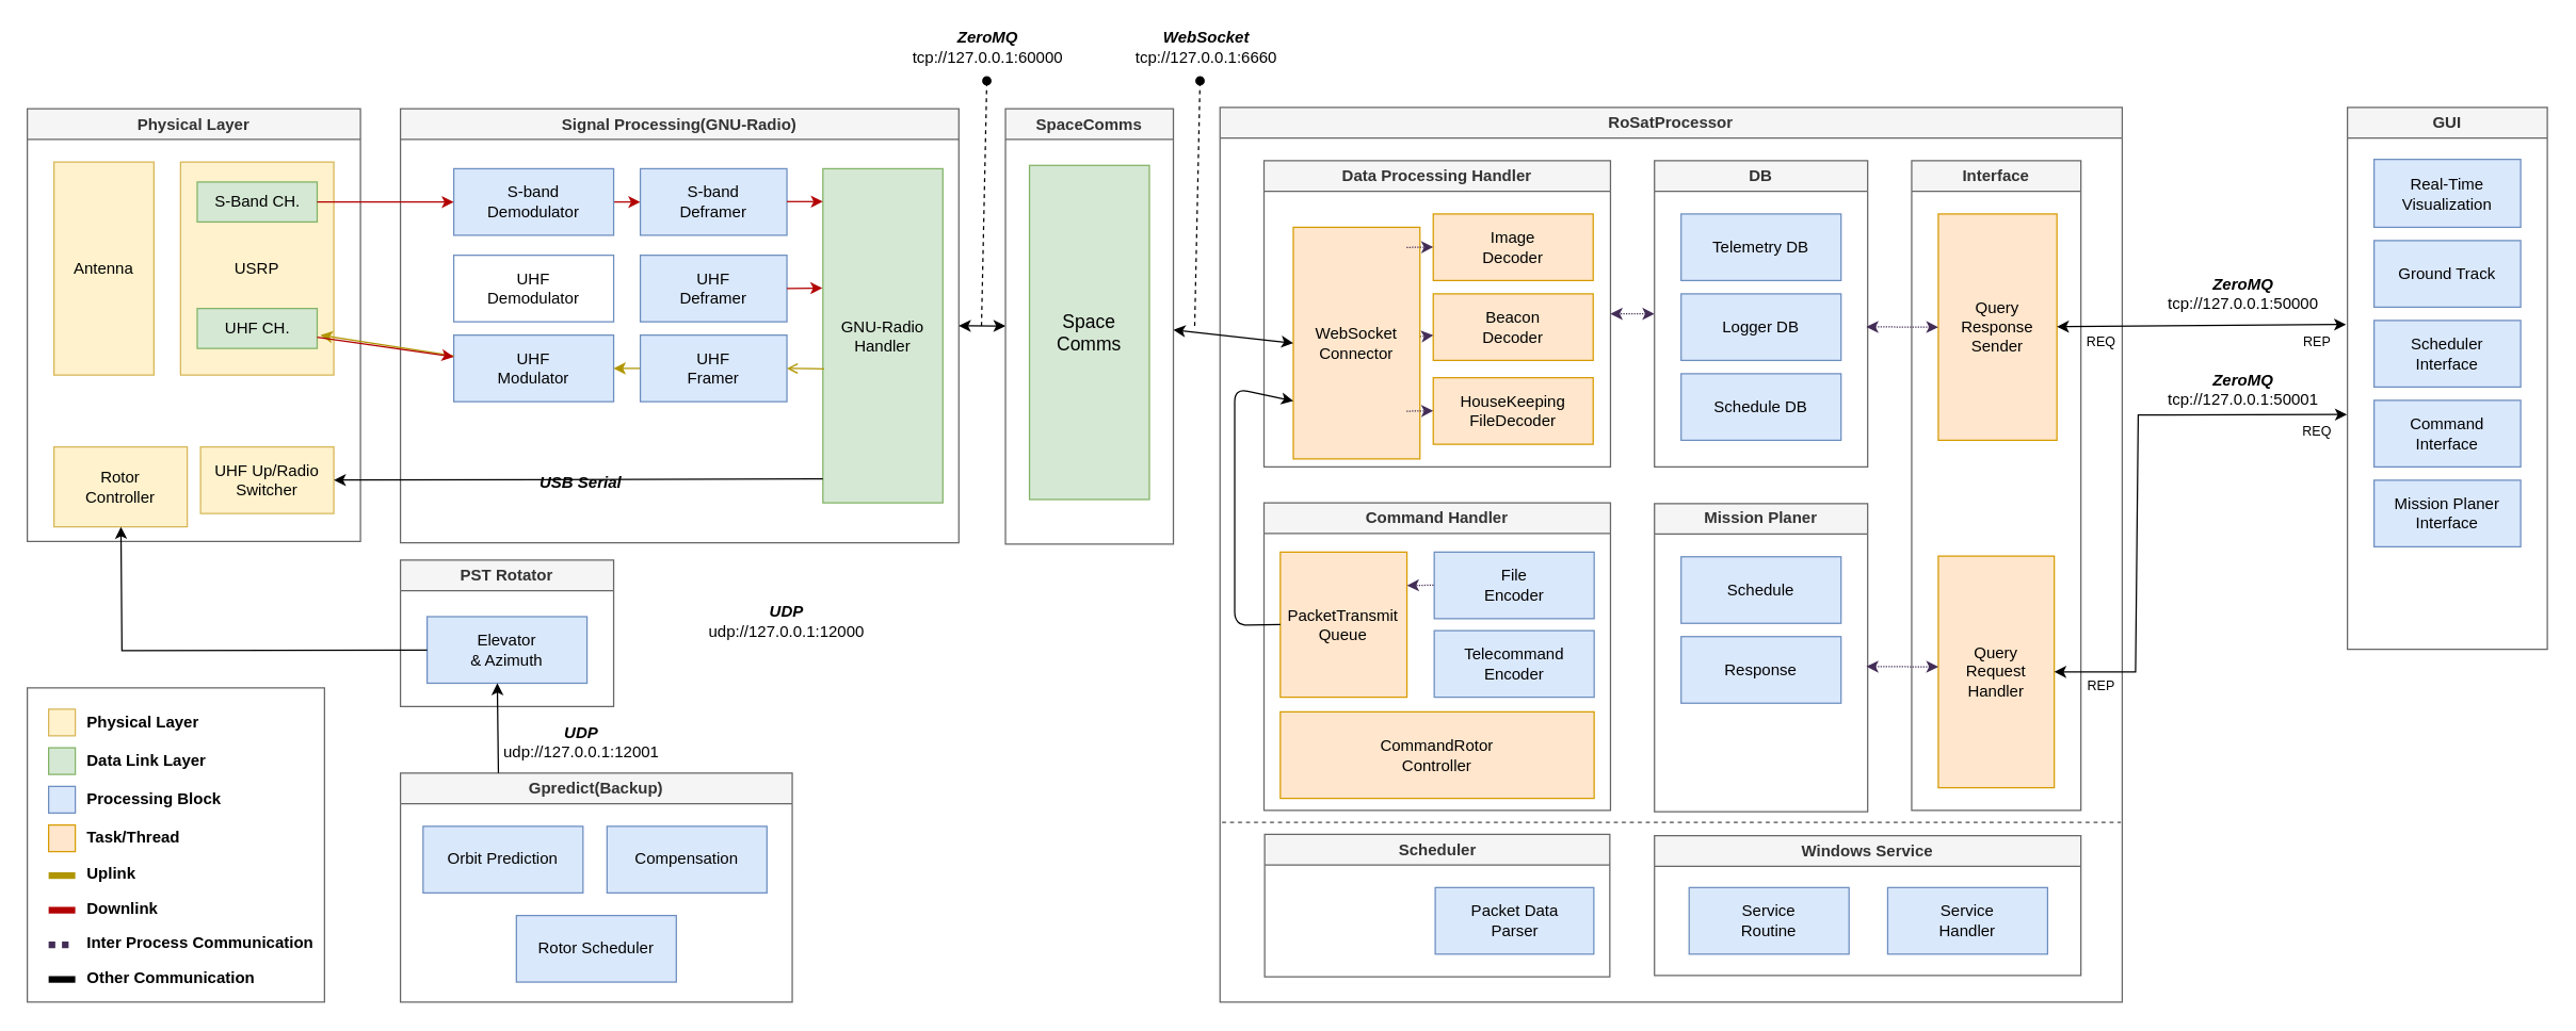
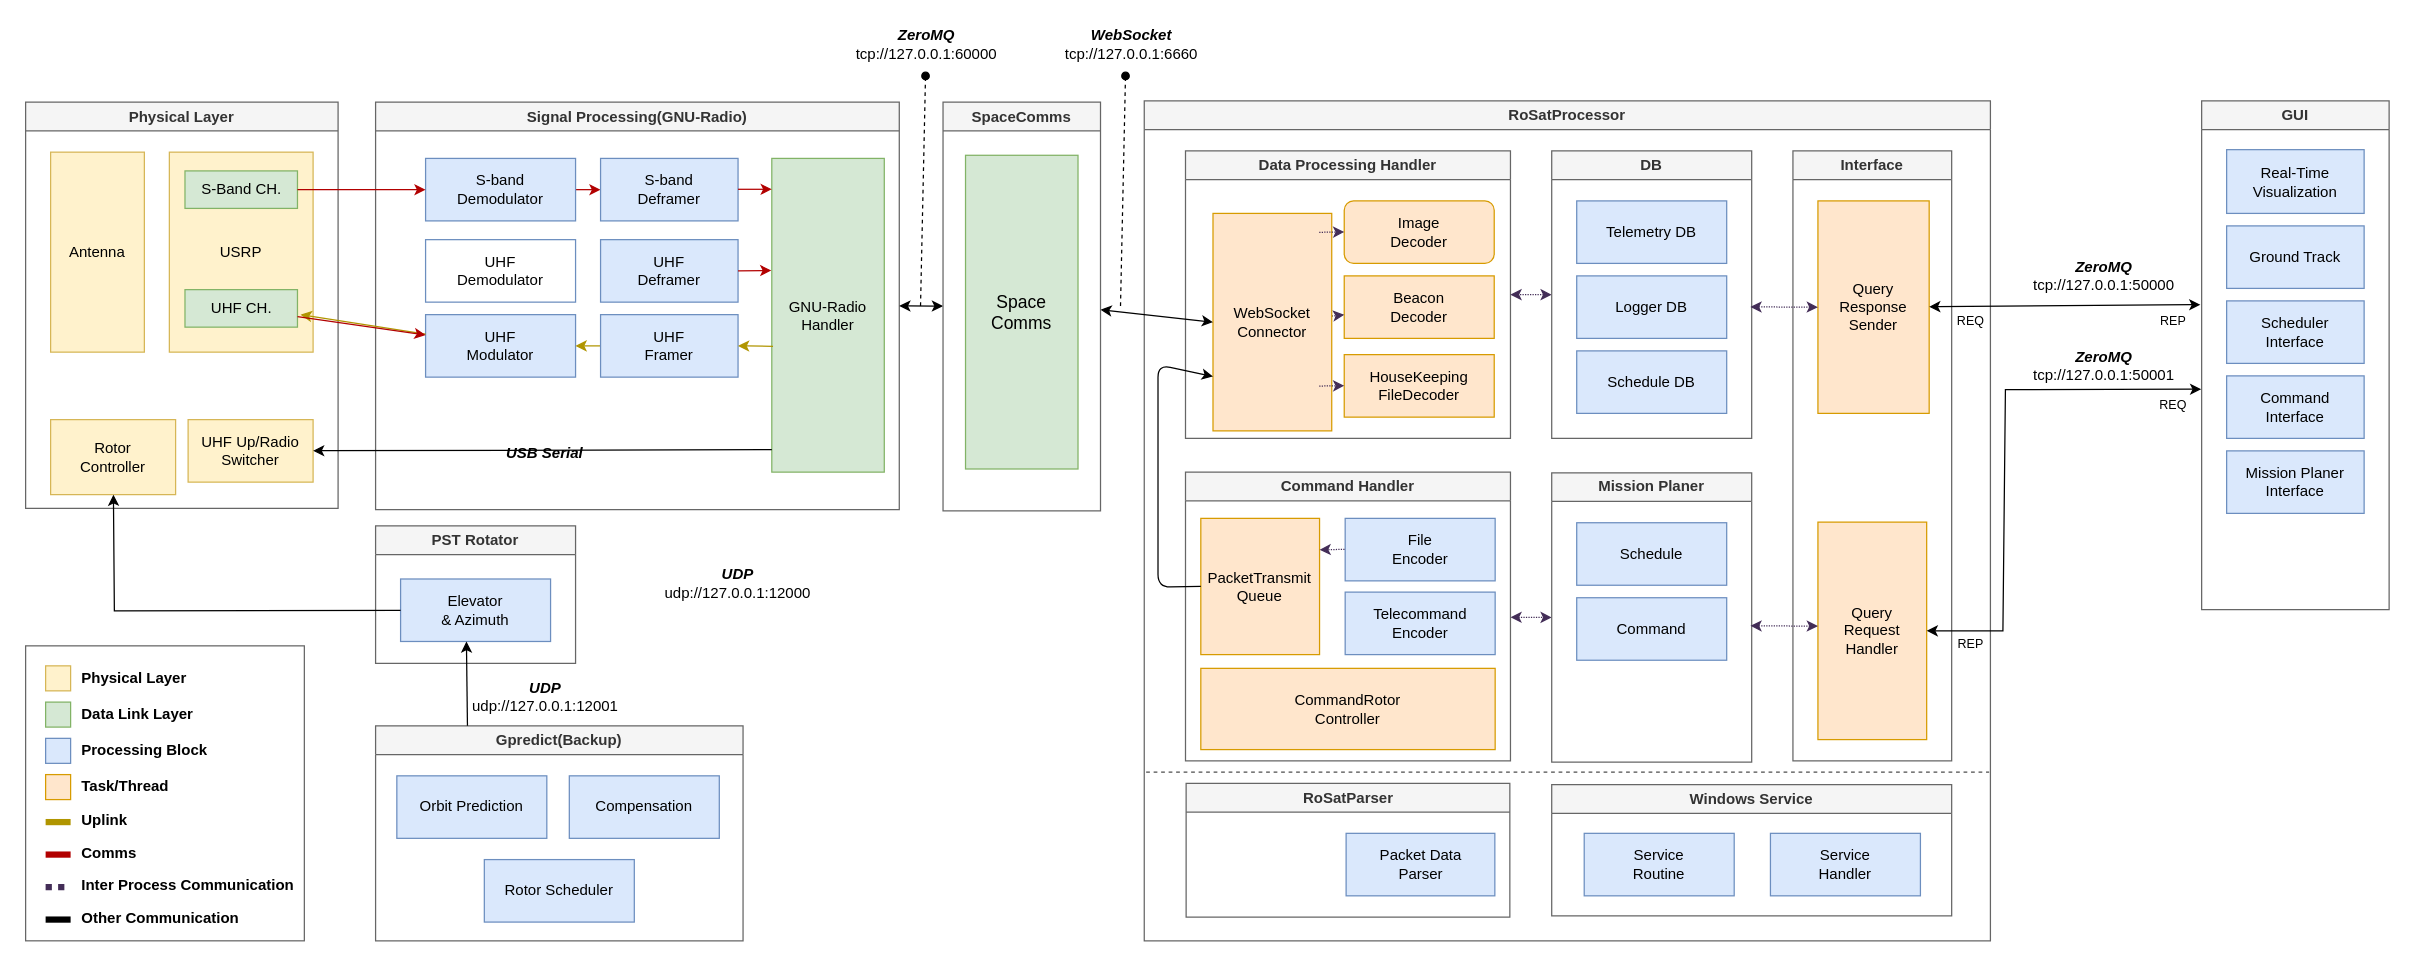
- <mxCell id="11" value="Image&lt;br&gt;Decoder" style="rounded=0;whiteSpace=wrap;html=1;fillColor=#ffe6cc;strokeColor=#d79b00;fontColor=#000000;" parent="10" vertex="1"><mxGeometry x="127" y="40" width="120" height="50" as="geometry" /></mxCell>
+ <mxCell id="11" value="Image&lt;br&gt;Decoder" style="whiteSpace=wrap;html=1;fillColor=#ffe6cc;strokeColor=#d79b00;fontColor=#000000;rounded=1;" parent="10" vertex="1"><mxGeometry x="127" y="40" width="120" height="50" as="geometry" /></mxCell>
- <mxCell id="64" style="edgeStyle=none;rounded=0;html=1;entryX=1;entryY=0.5;entryDx=0;entryDy=0;fillColor=#e3c800;strokeColor=#B09500;exitX=0.011;exitY=0.599;exitDx=0;exitDy=0;exitPerimeter=0;endArrow=open;" edge="1" parent="53" source="62" target="61"><mxGeometry relative="1" as="geometry"><mxPoint x="190" y="205" as="sourcePoint" /><mxPoint x="170" y="205" as="targetPoint" /></mxGeometry></mxCell>
+ <mxCell id="64" style="edgeStyle=none;rounded=0;html=1;entryX=1;entryY=0.5;entryDx=0;entryDy=0;fillColor=#e3c800;strokeColor=#B09500;exitX=0.011;exitY=0.599;exitDx=0;exitDy=0;exitPerimeter=0;" edge="1" parent="53" source="62" target="61"><mxGeometry relative="1" as="geometry"><mxPoint x="190" y="205" as="sourcePoint" /><mxPoint x="170" y="205" as="targetPoint" /></mxGeometry></mxCell>
+ <mxCell id="18" style="edgeStyle=none;rounded=0;html=1;entryX=0;entryY=0.5;entryDx=0;entryDy=0;startArrow=classic;startFill=1;fillColor=#76608a;strokeColor=#432D57;dashed=1;dashPattern=1 1;" parent="9" source="19" target="25" edge="1"><mxGeometry relative="1" as="geometry" /></mxCell>
- <mxCell id="27" value="Response" style="rounded=0;whiteSpace=wrap;html=1;fillColor=#dae8fc;strokeColor=#6c8ebf;fontColor=#000000;" parent="25" vertex="1"><mxGeometry x="20" y="100" width="120" height="50" as="geometry" /></mxCell>
+ <mxCell id="27" value="Command" style="rounded=0;whiteSpace=wrap;html=1;fillColor=#dae8fc;strokeColor=#6c8ebf;fontColor=#000000;" parent="25" vertex="1"><mxGeometry x="20" y="100" width="120" height="50" as="geometry" /></mxCell>
- <mxCell id="33" value="Scheduler" style="swimlane;whiteSpace=wrap;html=1;fillColor=#f5f5f5;fontColor=#333333;strokeColor=#666666;" parent="9" vertex="1"><mxGeometry x="33.5" y="546" width="259" height="107" as="geometry" /></mxCell>
+ <mxCell id="33" value="RoSatParser" style="swimlane;whiteSpace=wrap;html=1;fillColor=#f5f5f5;fontColor=#333333;strokeColor=#666666;" parent="9" vertex="1"><mxGeometry x="33.5" y="546" width="259" height="107" as="geometry" /></mxCell>
- <mxCell id="86" value="Downlink" style="text;html=1;strokeColor=none;fillColor=none;align=left;verticalAlign=middle;whiteSpace=wrap;rounded=0;fontSize=12;fontColor=#000000;fontStyle=1" parent="1" vertex="1"><mxGeometry x="63" y="672" width="138" height="20" as="geometry" /></mxCell>
+ <mxCell id="86" value="Comms" style="text;html=1;strokeColor=none;fillColor=none;align=left;verticalAlign=middle;whiteSpace=wrap;rounded=0;fontSize=12;fontColor=#000000;fontStyle=1" parent="1" vertex="1"><mxGeometry x="63" y="672" width="138" height="20" as="geometry" /></mxCell>
